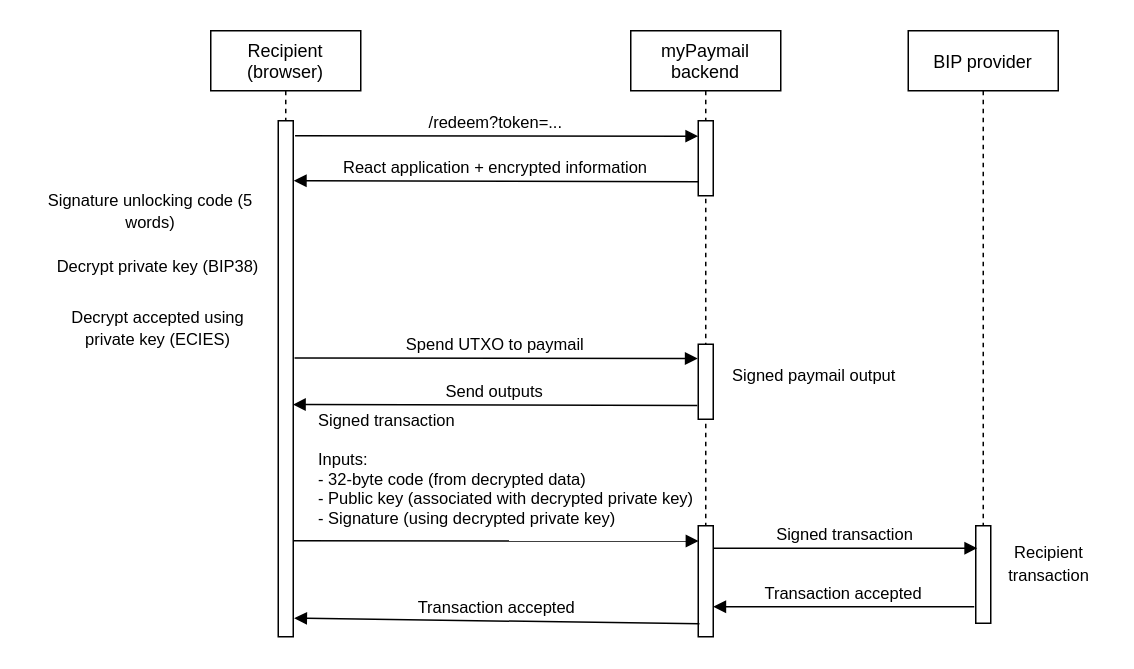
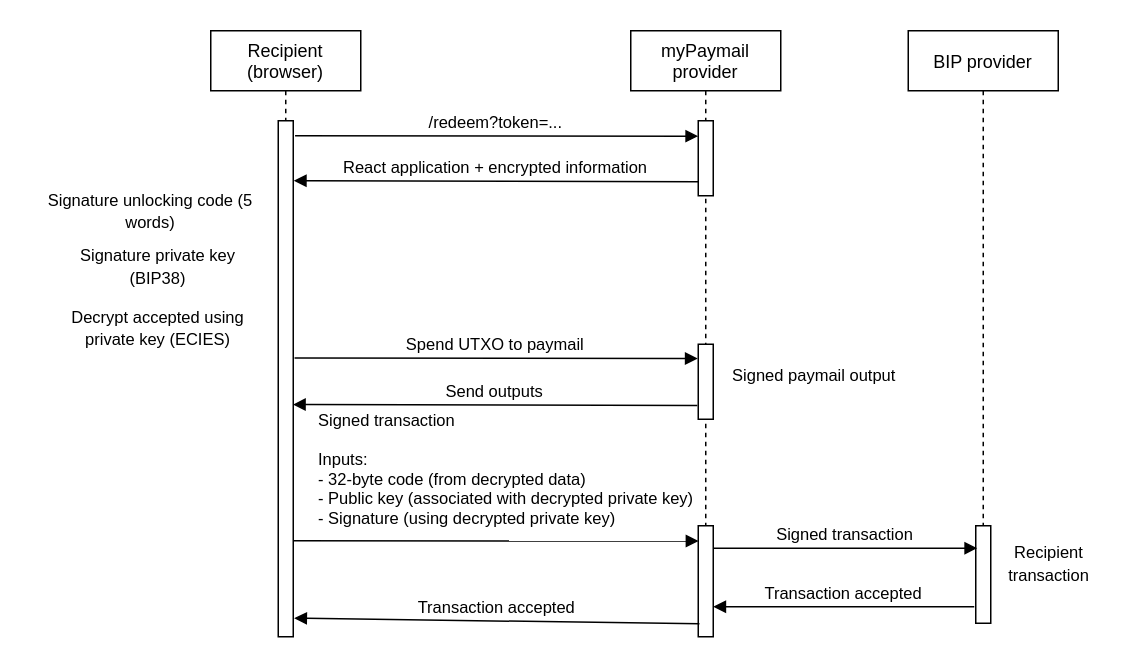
- <mxCell id="6" value="myPaymail&#10;backend" style="shape=umlLifeline;perimeter=lifelinePerimeter;container=1;collapsible=0;recursiveResize=0;rounded=0;shadow=0;strokeWidth=1;" vertex="1" parent="1"><mxGeometry x="420" y="20" width="100" height="370" as="geometry" /></mxCell>
+ <mxCell id="6" value="myPaymail&#10;provider" style="shape=umlLifeline;perimeter=lifelinePerimeter;container=1;collapsible=0;recursiveResize=0;rounded=0;shadow=0;strokeWidth=1;" vertex="1" parent="1"><mxGeometry x="420" y="20" width="100" height="370" as="geometry" /></mxCell>
- <mxCell id="19" value="&lt;font style=&quot;font-size: 11px&quot;&gt;Decrypt private key (BIP38)&lt;/font&gt;" style="text;html=1;strokeColor=none;fillColor=none;align=center;verticalAlign=middle;whiteSpace=wrap;rounded=0;" vertex="1" parent="1"><mxGeometry x="35" y="156" width="140" height="41" as="geometry" /></mxCell>
+ <mxCell id="19" value="&lt;font style=&quot;font-size: 11px&quot;&gt;Signature private key (BIP38)&lt;/font&gt;" style="text;html=1;strokeColor=none;fillColor=none;align=center;verticalAlign=middle;whiteSpace=wrap;rounded=0;" vertex="1" parent="1"><mxGeometry x="35" y="156" width="140" height="41" as="geometry" /></mxCell>
